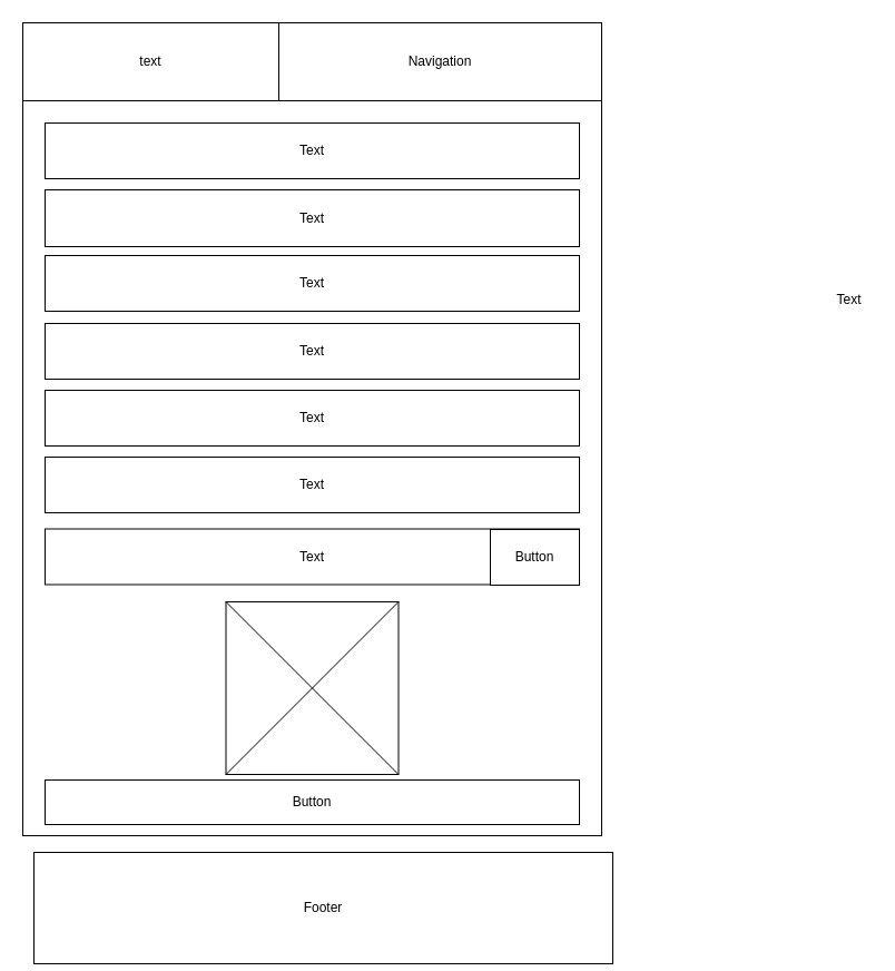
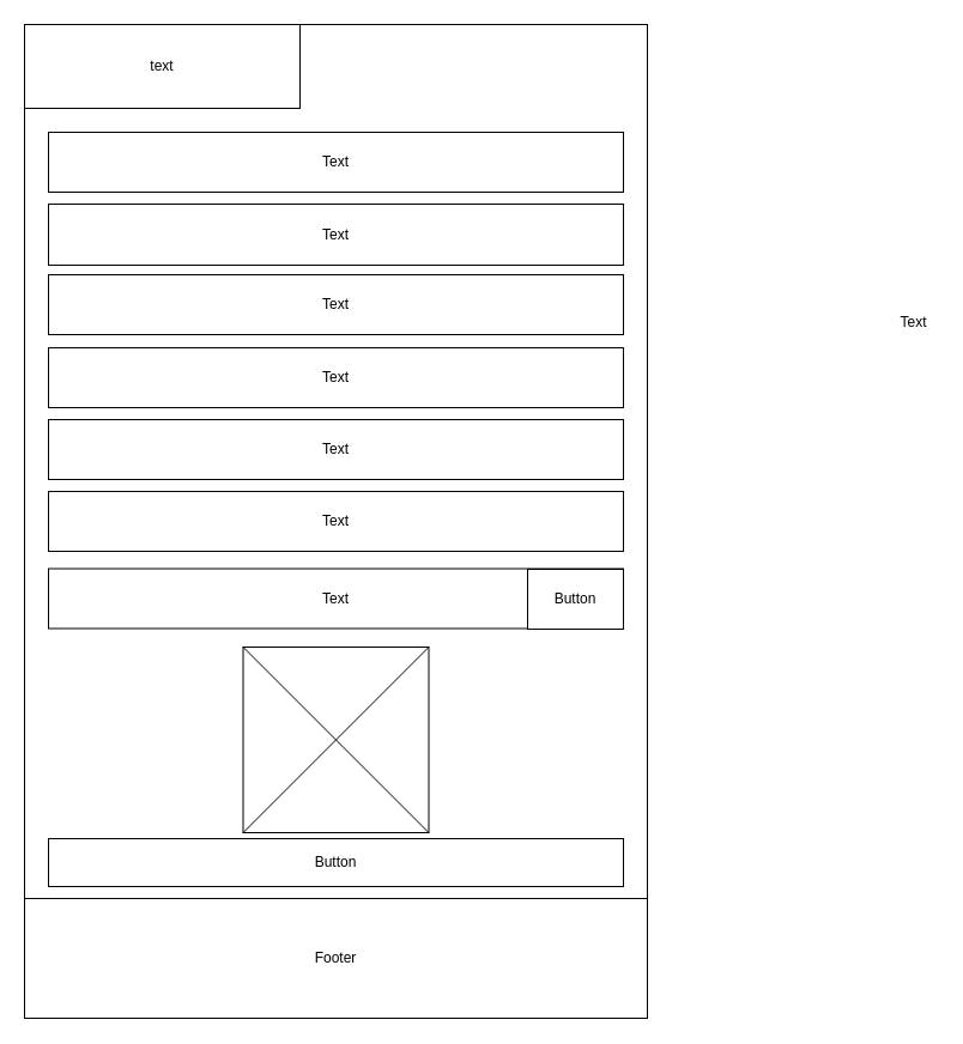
- <mxCell id="3" value="Navigation" style="rounded=0;whiteSpace=wrap;html=1;" parent="1" vertex="1"><mxGeometry x="250" y="20" width="290" height="70" as="geometry" /></mxCell>
- <mxCell id="5" value="Footer" style="rounded=0;whiteSpace=wrap;html=1;" parent="1" vertex="1"><mxGeometry x="30" y="765" width="520" height="100" as="geometry" /></mxCell>
+ <mxCell id="5" value="Footer" style="rounded=0;whiteSpace=wrap;html=1;" parent="1" vertex="1"><mxGeometry x="20" y="750" width="520" height="100" as="geometry" /></mxCell>
